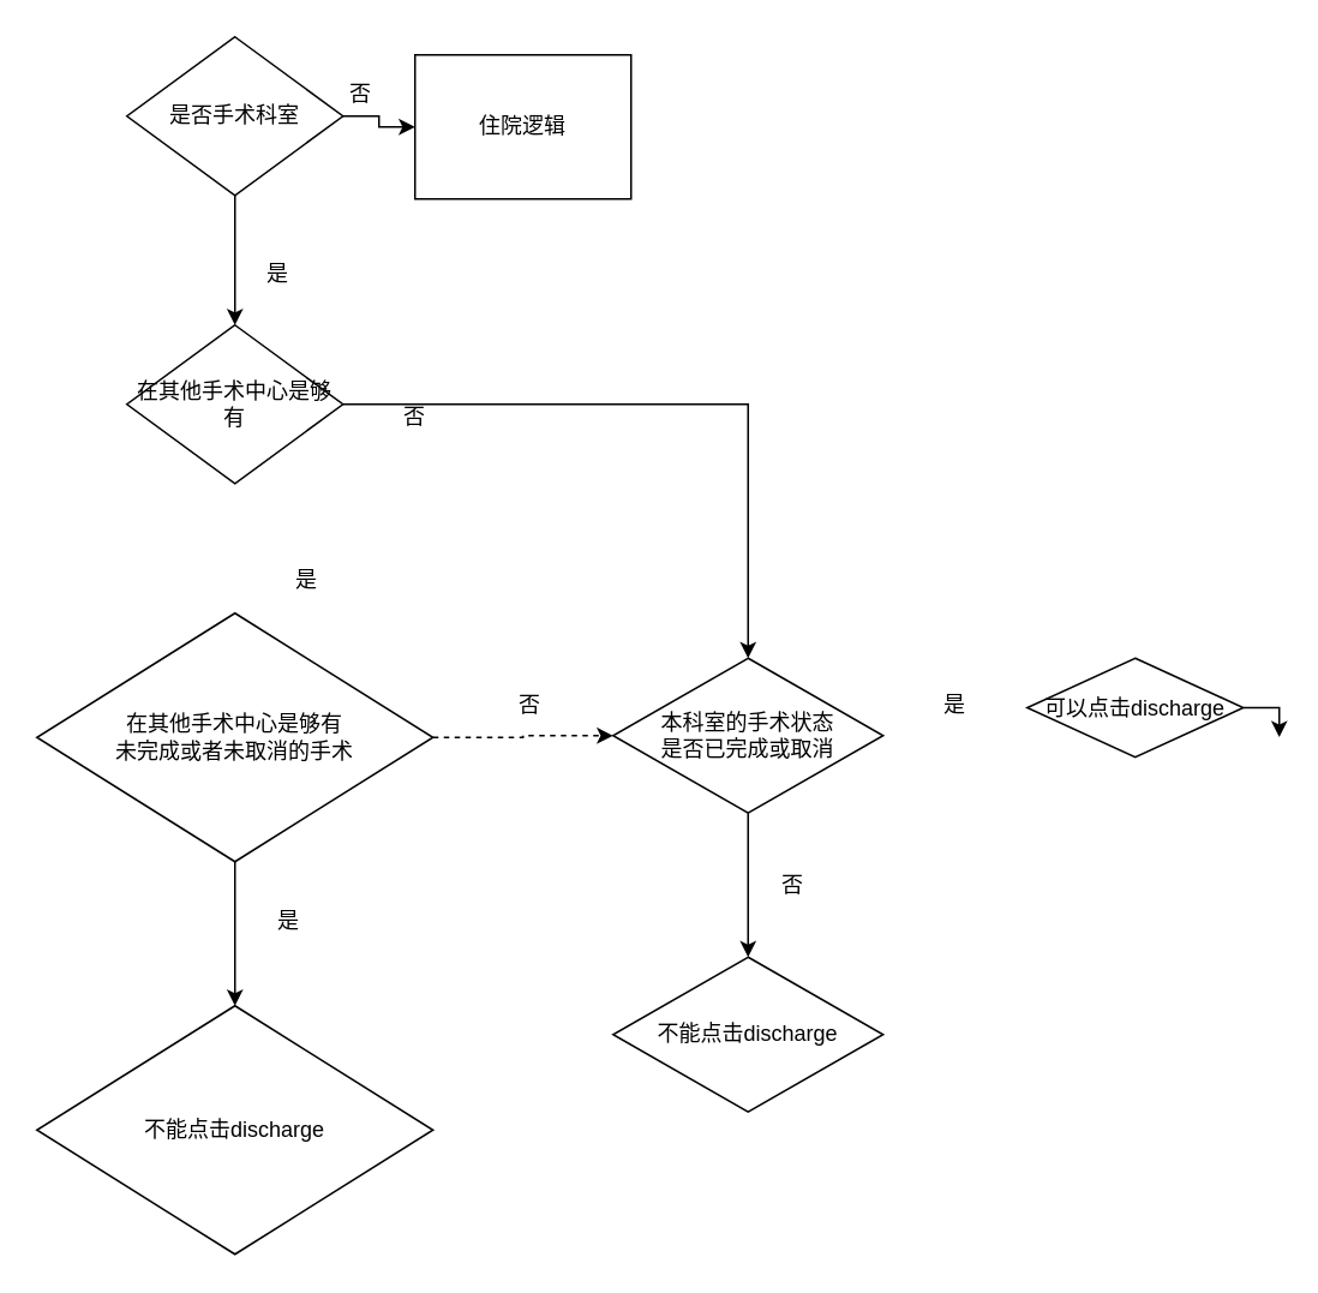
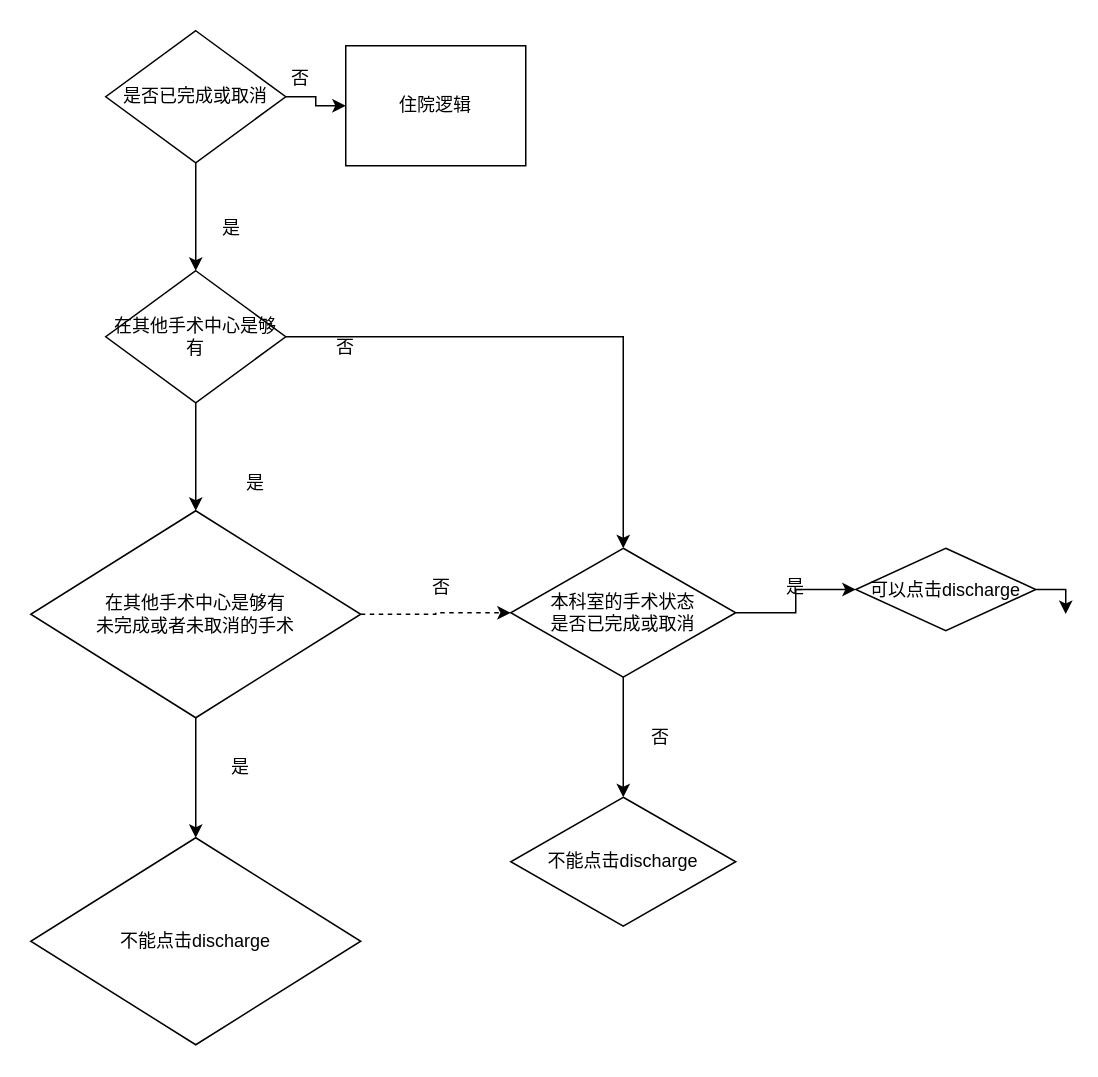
- <mxCell id="4" value="是否手术科室" style="rhombus;whiteSpace=wrap;html=1;" vertex="1" parent="1"><mxGeometry x="70" y="20" width="120" height="88" as="geometry" /></mxCell>
+ <mxCell id="4" value="是否已完成或取消" style="rhombus;whiteSpace=wrap;html=1;" vertex="1" parent="1"><mxGeometry x="70" y="20" width="120" height="88" as="geometry" /></mxCell>
+ <mxCell id="5" value="" style="edgeStyle=orthogonalEdgeStyle;rounded=0;orthogonalLoop=1;jettySize=auto;html=1;" edge="1" parent="1" source="7" target="13"><mxGeometry relative="1" as="geometry" /></mxCell>
+ <mxCell id="17" value="" style="edgeStyle=orthogonalEdgeStyle;rounded=0;orthogonalLoop=1;jettySize=auto;html=1;" edge="1" parent="1" source="19" target="22"><mxGeometry relative="1" as="geometry" /></mxCell>
